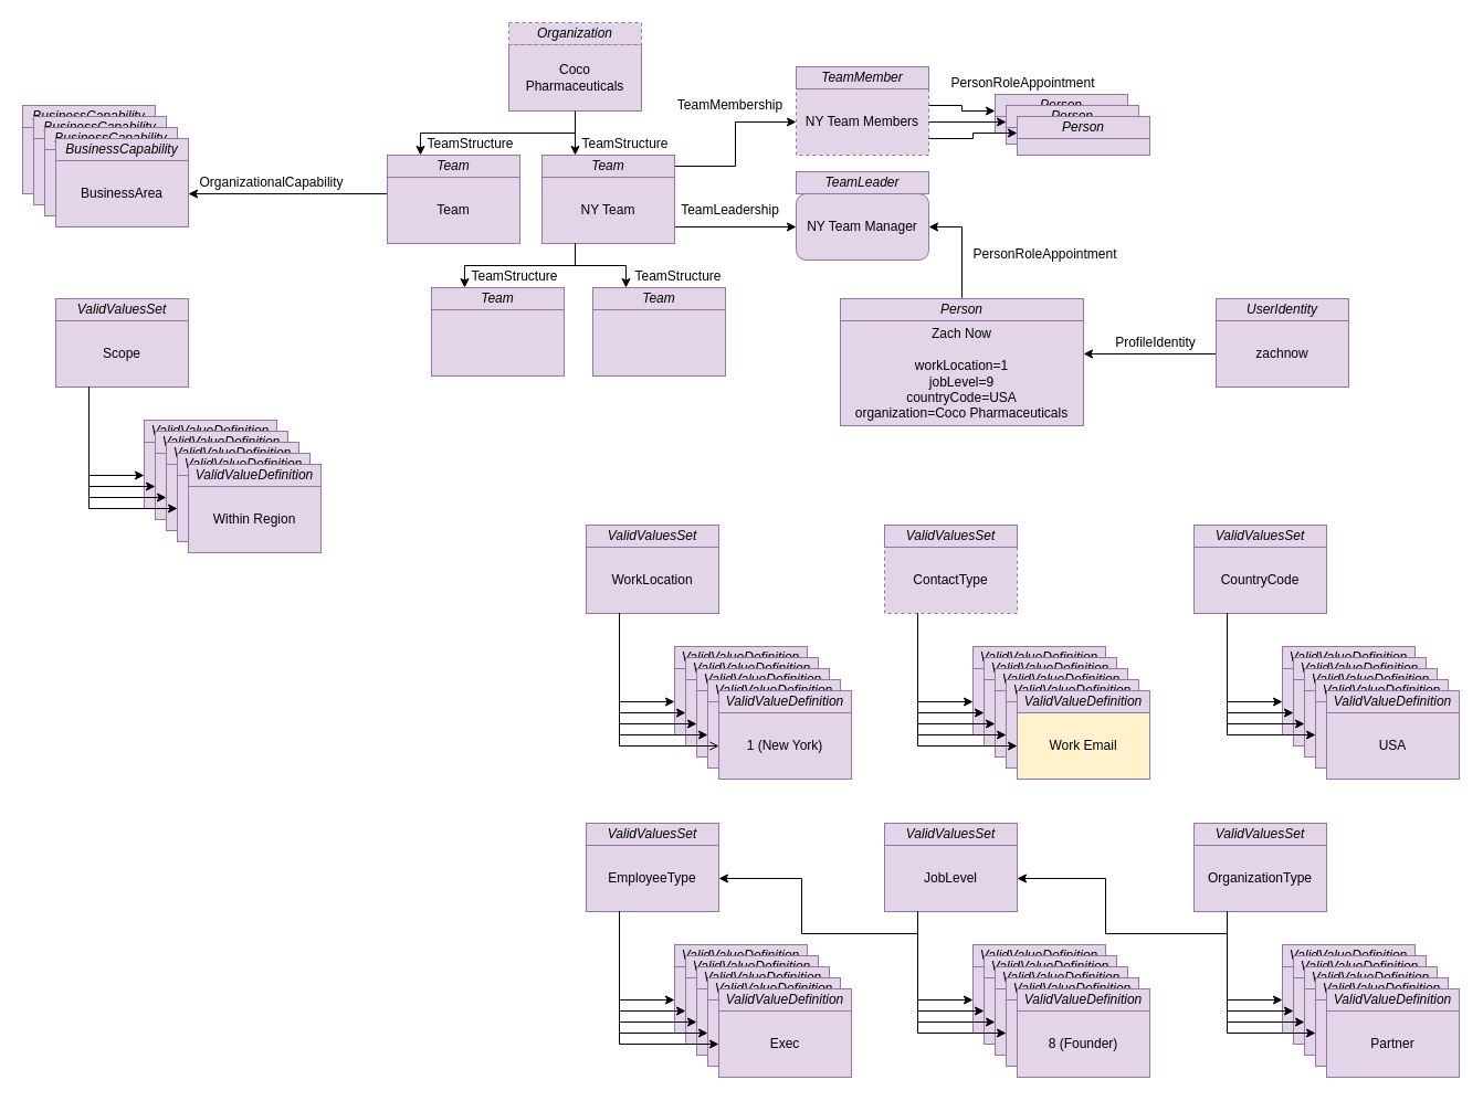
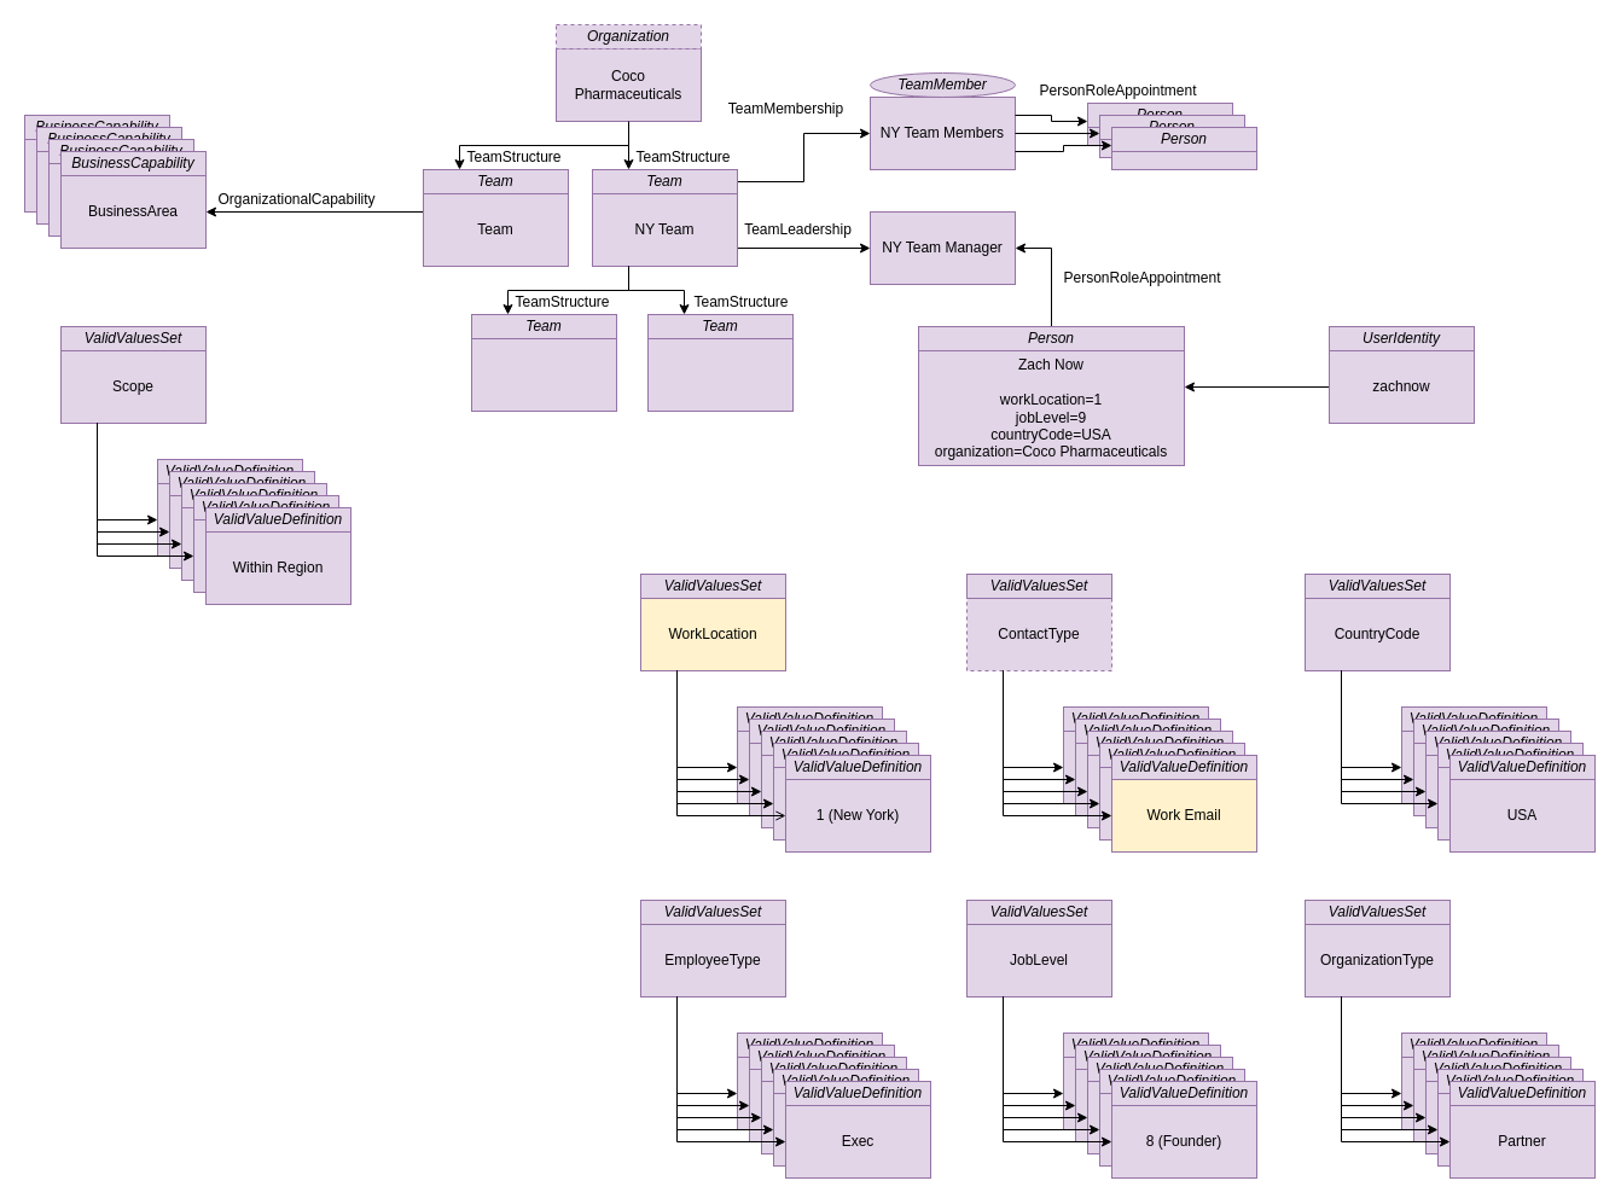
- <mxCell id="27" value="TeamMember" style="rounded=0;whiteSpace=wrap;html=1;fontStyle=2;fillColor=#e1d5e7;strokeColor=#9673a6;" parent="1" vertex="1"><mxGeometry x="720" y="60" width="120" height="20" as="geometry" /></mxCell>
+ <mxCell id="27" value="TeamMember" style="ellipse;whiteSpace=wrap;html=1;fontStyle=2;fillColor=#e1d5e7;strokeColor=#9673a6;" parent="1" vertex="1"><mxGeometry x="720" y="60" width="120" height="20" as="geometry" /></mxCell>
- <mxCell id="37" value="TeamMembership" style="text;html=1;align=center;verticalAlign=middle;resizable=0;points=[];autosize=1;strokeColor=none;fillColor=none;" parent="1" vertex="1"><mxGeometry x="605" y="85" width="110" height="20" as="geometry" /></mxCell>
+ <mxCell id="37" value="TeamMembership" style="text;html=1;align=center;verticalAlign=middle;resizable=0;points=[];autosize=1;strokeColor=none;fillColor=none;" parent="1" vertex="1"><mxGeometry x="595" y="80" width="110" height="20" as="geometry" /></mxCell>
- <mxCell id="26" value="NY Team Members" style="rounded=0;whiteSpace=wrap;html=1;fillColor=#e1d5e7;strokeColor=#9673a6;dashed=1;" parent="1" vertex="1"><mxGeometry x="720" y="80" width="120" height="60" as="geometry" /></mxCell>
+ <mxCell id="26" value="NY Team Members" style="rounded=0;whiteSpace=wrap;html=1;fillColor=#e1d5e7;strokeColor=#9673a6;" parent="1" vertex="1"><mxGeometry x="720" y="80" width="120" height="60" as="geometry" /></mxCell>
- <mxCell id="24" value="TeamLeader" style="rounded=0;whiteSpace=wrap;html=1;fontStyle=2;fillColor=#e1d5e7;strokeColor=#9673a6;" parent="1" vertex="1"><mxGeometry x="720" y="155" width="120" height="20" as="geometry" /></mxCell>
- <mxCell id="23" value="NY Team Manager" style="whiteSpace=wrap;html=1;fillColor=#e1d5e7;strokeColor=#9673a6;rounded=1;" parent="1" vertex="1"><mxGeometry x="720" y="175" width="120" height="60" as="geometry" /></mxCell>
+ <mxCell id="23" value="NY Team Manager" style="rounded=0;whiteSpace=wrap;html=1;fillColor=#e1d5e7;strokeColor=#9673a6;" parent="1" vertex="1"><mxGeometry x="720" y="175" width="120" height="60" as="geometry" /></mxCell>
- <mxCell id="22" value="ProfileIdentity" style="text;html=1;align=center;verticalAlign=middle;resizable=0;points=[];autosize=1;strokeColor=none;fillColor=none;" parent="1" vertex="1"><mxGeometry x="1000" y="300" width="90" height="20" as="geometry" /></mxCell>
- <mxCell id="39" value="WorkLocation" style="rounded=0;whiteSpace=wrap;html=1;fillColor=#e1d5e7;strokeColor=#9673a6;" parent="1" vertex="1"><mxGeometry x="530" y="495" width="120" height="60" as="geometry" /></mxCell>
+ <mxCell id="39" value="WorkLocation" style="rounded=0;whiteSpace=wrap;html=1;fillColor=#fff2cc;strokeColor=#9673a6;" parent="1" vertex="1"><mxGeometry x="530" y="495" width="120" height="60" as="geometry" /></mxCell>
- <mxCell id="119" style="edgeStyle=orthogonalEdgeStyle;rounded=0;orthogonalLoop=1;jettySize=auto;html=1;exitX=0.25;exitY=1;exitDx=0;exitDy=0;strokeColor=#000000;" parent="1" source="106" target="89" edge="1"><mxGeometry relative="1" as="geometry" /></mxCell>
+ <mxCell id="119" style="edgeStyle=orthogonalEdgeStyle;rounded=0;orthogonalLoop=1;jettySize=auto;html=1;exitX=0.25;exitY=1;exitDx=0;exitDy=0;entryX=0;entryY=0.5;entryDx=0;entryDy=0;strokeColor=#000000;" parent="1" source="106" target="116" edge="1"><mxGeometry relative="1" as="geometry" /></mxCell>
- <mxCell id="136" style="edgeStyle=orthogonalEdgeStyle;rounded=0;orthogonalLoop=1;jettySize=auto;html=1;exitX=0.25;exitY=1;exitDx=0;exitDy=0;strokeColor=#000000;" parent="1" source="123" target="106" edge="1"><mxGeometry relative="1" as="geometry" /></mxCell>
+ <mxCell id="136" style="edgeStyle=orthogonalEdgeStyle;rounded=0;orthogonalLoop=1;jettySize=auto;html=1;exitX=0.25;exitY=1;exitDx=0;exitDy=0;entryX=0;entryY=0.5;entryDx=0;entryDy=0;strokeColor=#000000;" parent="1" source="123" target="133" edge="1"><mxGeometry relative="1" as="geometry" /></mxCell>
